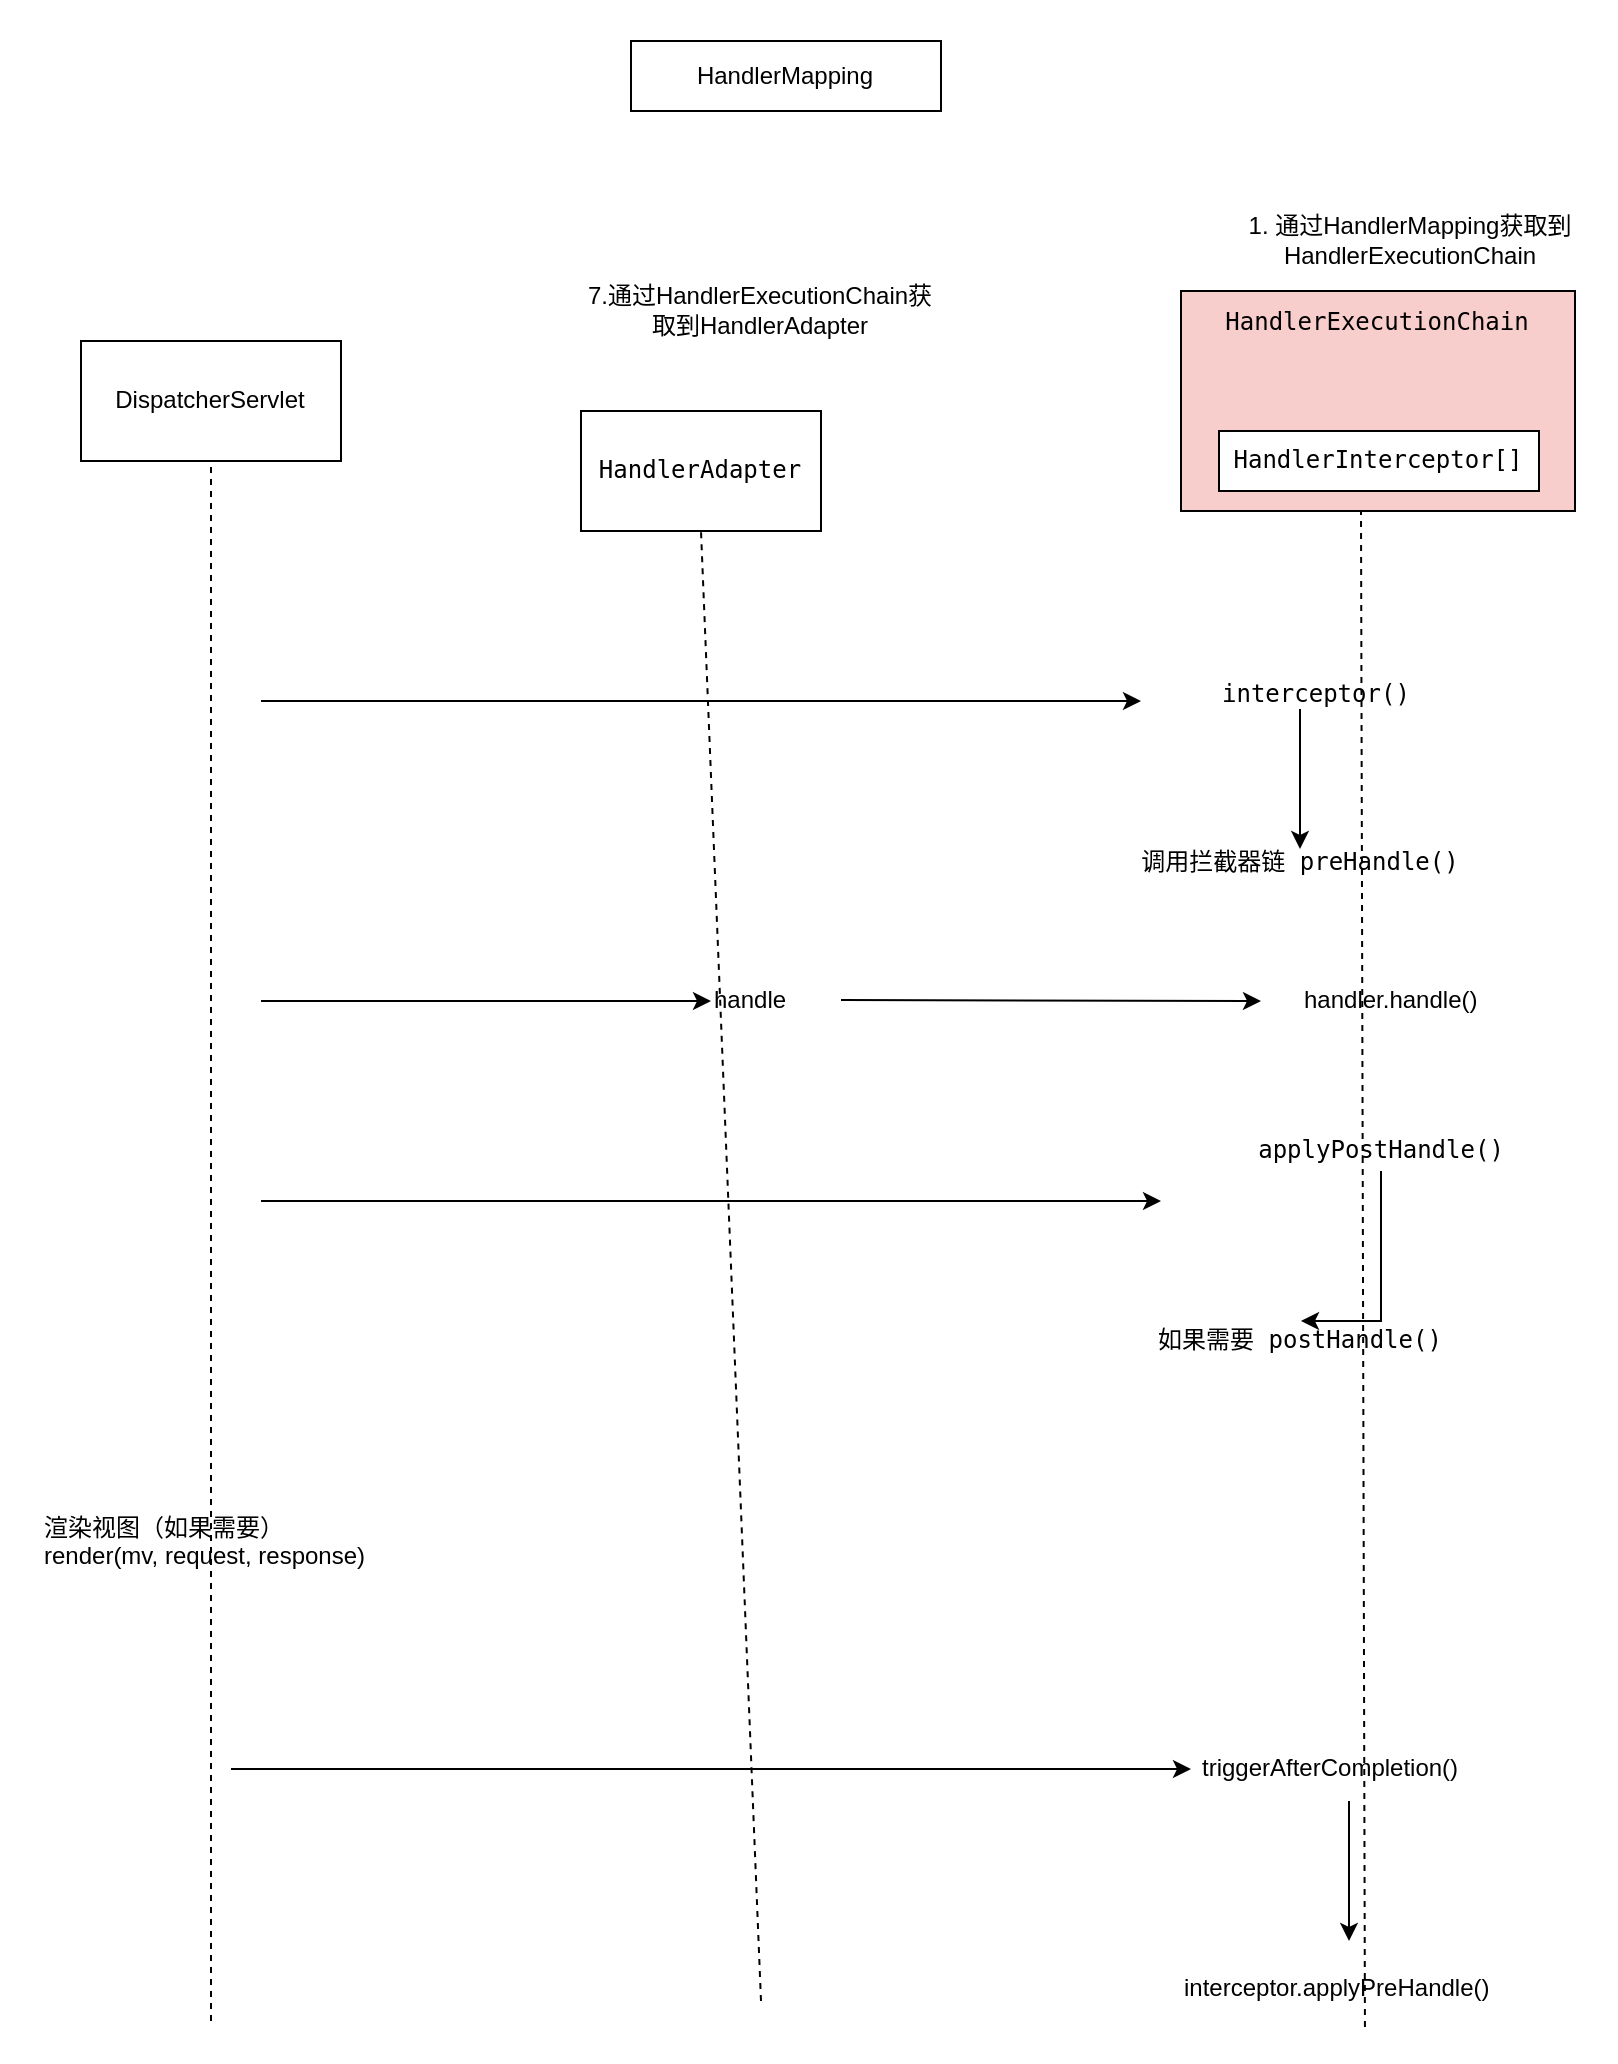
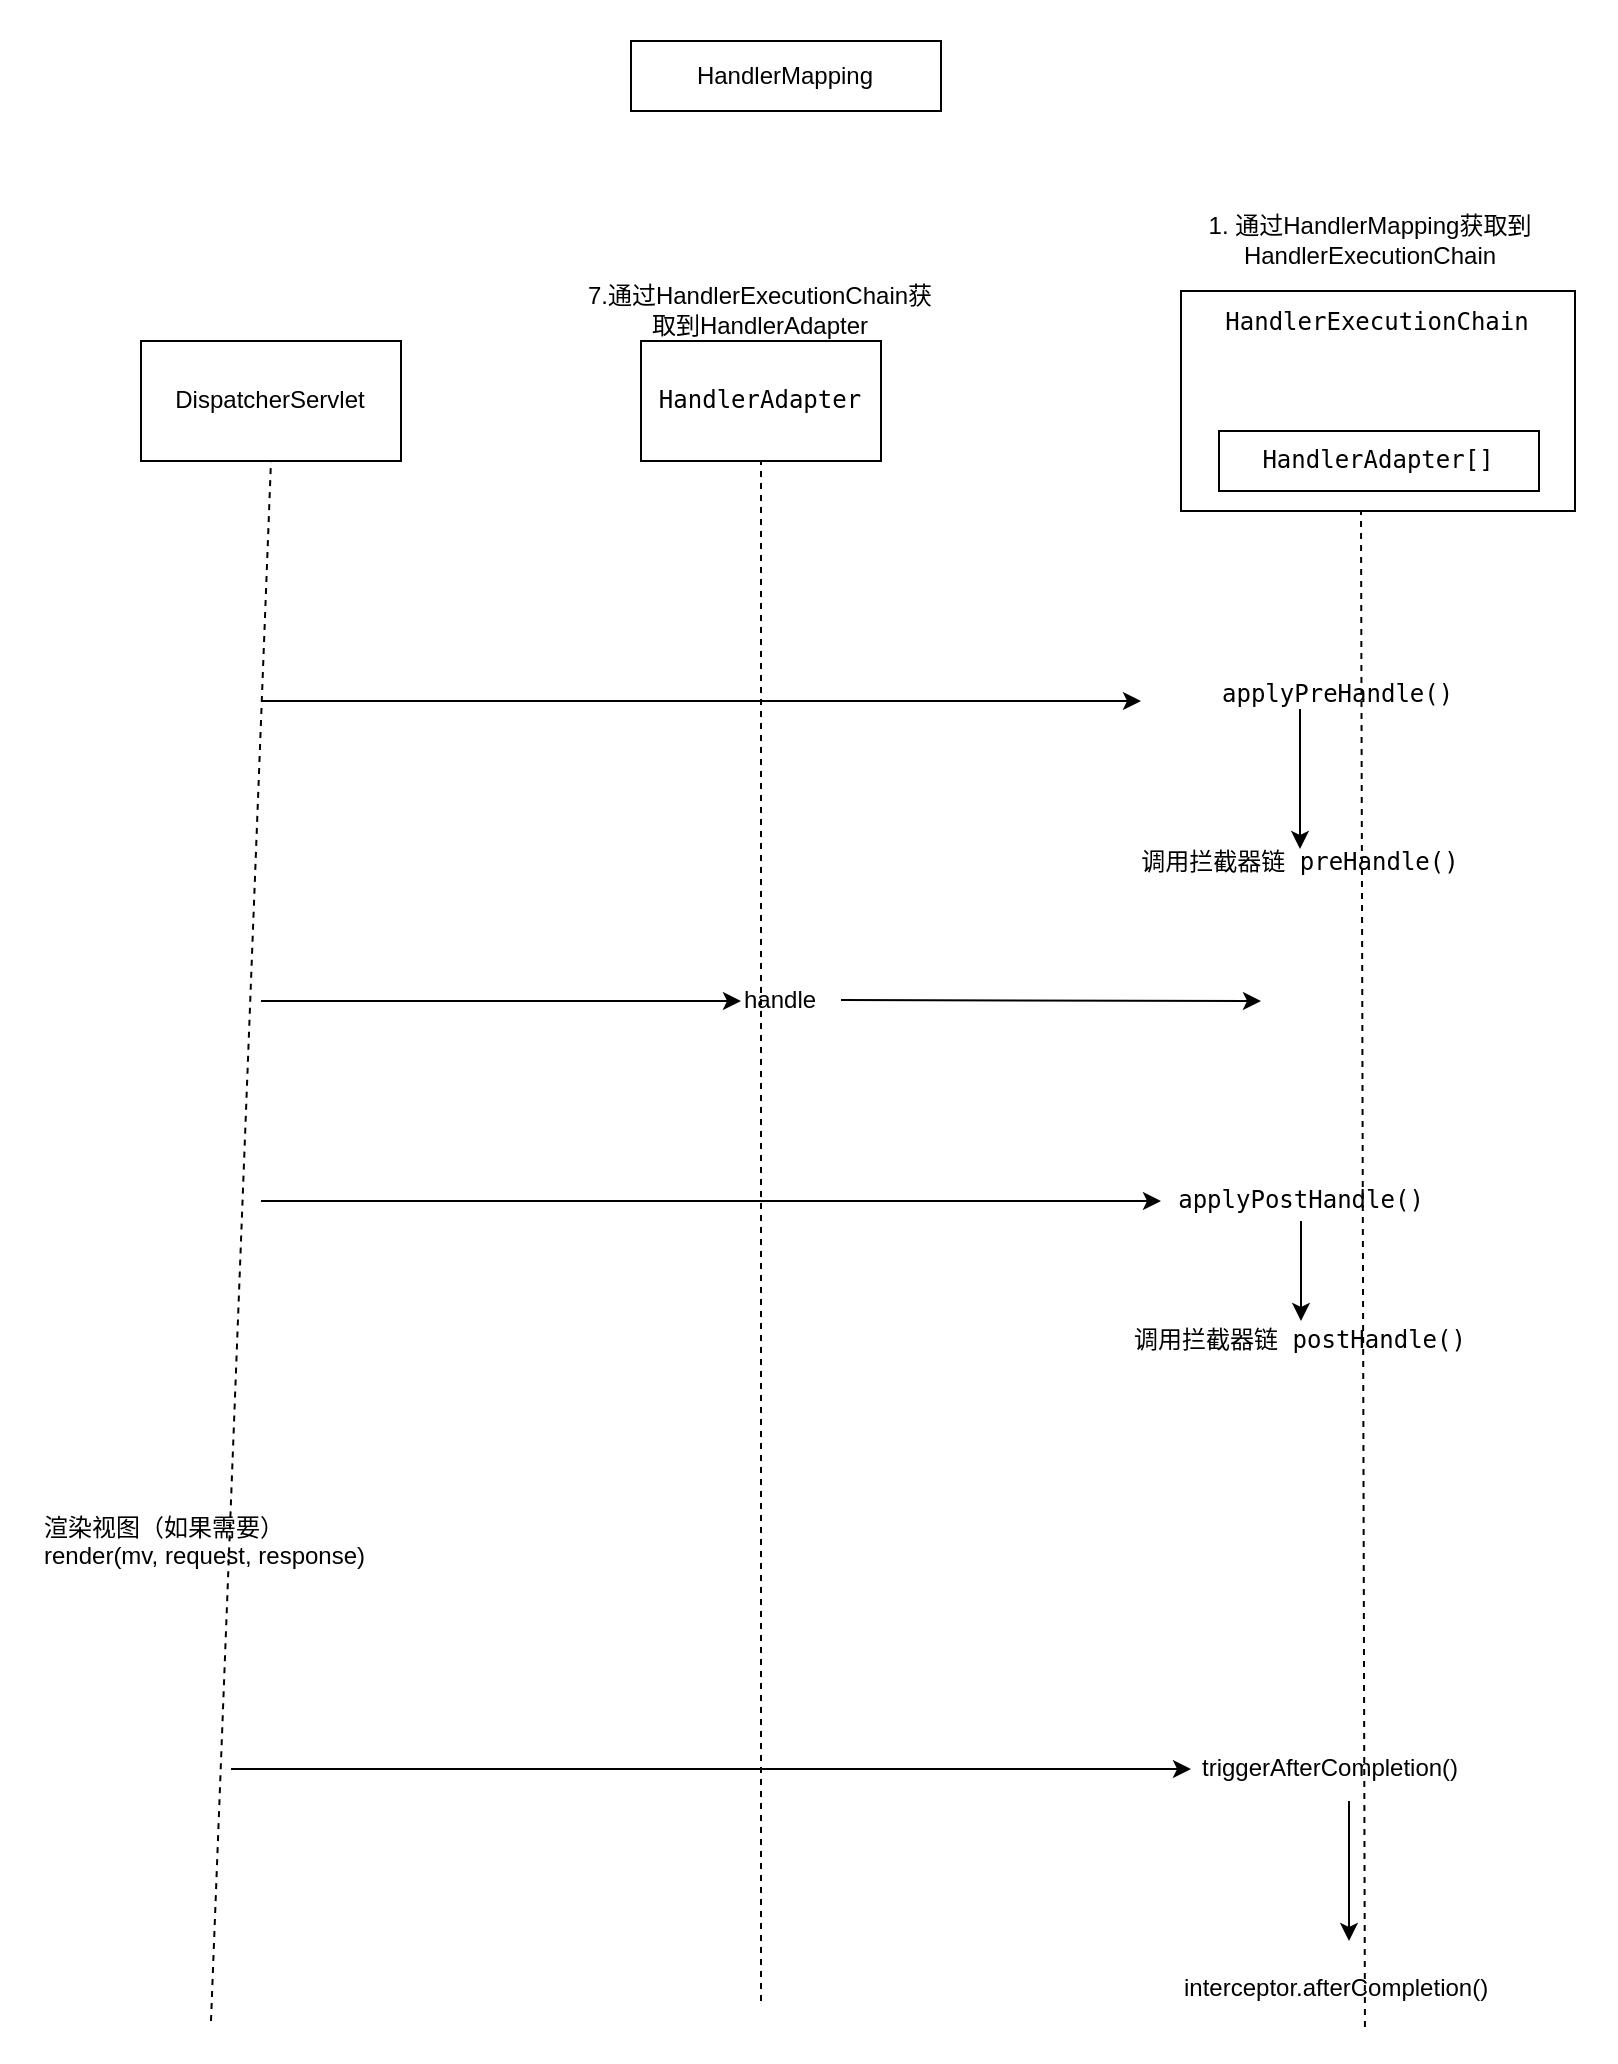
- <mxCell id="8" value="&lt;span&gt;1. 通过HandlerMapping获取到&lt;/span&gt;&lt;br&gt;&lt;span&gt;HandlerExecutionChain&lt;/span&gt;" style="text;html=1;strokeColor=none;fillColor=none;align=center;verticalAlign=middle;whiteSpace=wrap;rounded=0;" vertex="1" parent="1"><mxGeometry x="610" y="110" width="190" height="20" as="geometry" /></mxCell>
+ <mxCell id="8" value="&lt;span&gt;1. 通过HandlerMapping获取到&lt;/span&gt;&lt;br&gt;&lt;span&gt;HandlerExecutionChain&lt;/span&gt;" style="text;html=1;strokeColor=none;fillColor=none;align=center;verticalAlign=middle;whiteSpace=wrap;rounded=0;" vertex="1" parent="1"><mxGeometry x="590" y="110" width="190" height="20" as="geometry" /></mxCell>
- <mxCell id="2" value="DispatcherServlet" style="rounded=0;whiteSpace=wrap;html=1;" vertex="1" parent="1"><mxGeometry x="40" y="170" width="130" height="60" as="geometry" /></mxCell>
+ <mxCell id="2" value="DispatcherServlet" style="rounded=0;whiteSpace=wrap;html=1;" vertex="1" parent="1"><mxGeometry x="70" y="170" width="130" height="60" as="geometry" /></mxCell>
- <mxCell id="6" value="&lt;pre&gt;HandlerExecutionChain&lt;/pre&gt;&lt;pre&gt;&lt;br&gt;&lt;/pre&gt;&lt;pre&gt;&lt;br&gt;&lt;/pre&gt;&lt;pre&gt;&lt;br&gt;&lt;/pre&gt;" style="rounded=0;whiteSpace=wrap;html=1;fillColor=#f8cecc;" vertex="1" parent="5"><mxGeometry width="197" height="110" as="geometry" /></mxCell>
+ <mxCell id="6" value="&lt;pre&gt;HandlerExecutionChain&lt;/pre&gt;&lt;pre&gt;&lt;br&gt;&lt;/pre&gt;&lt;pre&gt;&lt;br&gt;&lt;/pre&gt;&lt;pre&gt;&lt;br&gt;&lt;/pre&gt;" style="rounded=0;whiteSpace=wrap;html=1;" vertex="1" parent="5"><mxGeometry width="197" height="110" as="geometry" /></mxCell>
- <mxCell id="7" value="&lt;pre&gt;HandlerInterceptor[]&lt;/pre&gt;" style="rounded=0;whiteSpace=wrap;html=1;" vertex="1" parent="5"><mxGeometry x="19" y="70" width="160" height="30" as="geometry" /></mxCell>
+ <mxCell id="7" value="&lt;pre&gt;HandlerAdapter[]&lt;/pre&gt;" style="rounded=0;whiteSpace=wrap;html=1;" vertex="1" parent="5"><mxGeometry x="19" y="70" width="160" height="30" as="geometry" /></mxCell>
- <mxCell id="3" value="&lt;pre&gt;HandlerAdapter&lt;/pre&gt;" style="rounded=0;whiteSpace=wrap;html=1;" vertex="1" parent="1"><mxGeometry x="290" y="205" width="120" height="60" as="geometry" /></mxCell>
+ <mxCell id="3" value="&lt;pre&gt;HandlerAdapter&lt;/pre&gt;" style="rounded=0;whiteSpace=wrap;html=1;" vertex="1" parent="1"><mxGeometry x="320" y="170" width="120" height="60" as="geometry" /></mxCell>
- <mxCell id="10" value="&lt;pre&gt;interceptor()&lt;/pre&gt;" style="text;html=1;resizable=0;points=[];autosize=1;align=left;verticalAlign=top;spacingTop=-4;" vertex="1" parent="1"><mxGeometry x="609" y="325" width="130" height="40" as="geometry" /></mxCell>
+ <mxCell id="10" value="&lt;pre&gt;applyPreHandle()&lt;/pre&gt;" style="text;html=1;resizable=0;points=[];autosize=1;align=left;verticalAlign=top;spacingTop=-4;" vertex="1" parent="1"><mxGeometry x="609" y="325" width="130" height="40" as="geometry" /></mxCell>
- <mxCell id="11" value="handle" style="text;html=1;resizable=0;points=[];autosize=1;align=left;verticalAlign=top;spacingTop=-4;" vertex="1" parent="1"><mxGeometry x="355" y="490" width="50" height="20" as="geometry" /></mxCell>
+ <mxCell id="11" value="handle" style="text;html=1;resizable=0;points=[];autosize=1;align=left;verticalAlign=top;spacingTop=-4;" vertex="1" parent="1"><mxGeometry x="370" y="490" width="50" height="20" as="geometry" /></mxCell>
- <mxCell id="18" value="handler.handle()" style="text;html=1;resizable=0;points=[];autosize=1;align=left;verticalAlign=top;spacingTop=-4;" vertex="1" parent="1"><mxGeometry x="650" y="490" width="100" height="20" as="geometry" /></mxCell>
- <mxCell id="22" value="&lt;pre&gt;applyPostHandle()&lt;/pre&gt;" style="text;html=1;strokeColor=none;fillColor=none;align=center;verticalAlign=middle;whiteSpace=wrap;rounded=0;" vertex="1" parent="1"><mxGeometry x="634.5" y="565" width="111" height="20" as="geometry" /></mxCell>
+ <mxCell id="22" value="&lt;pre&gt;applyPostHandle()&lt;/pre&gt;" style="text;html=1;strokeColor=none;fillColor=none;align=center;verticalAlign=middle;whiteSpace=wrap;rounded=0;" vertex="1" parent="1"><mxGeometry x="594.5" y="590" width="111" height="20" as="geometry" /></mxCell>
- <mxCell id="23" value="&lt;pre&gt;如果需要 postHandle()&lt;br&gt;&lt;/pre&gt;" style="text;html=1;strokeColor=none;fillColor=none;align=center;verticalAlign=middle;whiteSpace=wrap;rounded=0;" vertex="1" parent="1"><mxGeometry x="570" y="660" width="160" height="20" as="geometry" /></mxCell>
+ <mxCell id="23" value="&lt;pre&gt;调用拦截器链 postHandle()&lt;br&gt;&lt;/pre&gt;" style="text;html=1;strokeColor=none;fillColor=none;align=center;verticalAlign=middle;whiteSpace=wrap;rounded=0;" vertex="1" parent="1"><mxGeometry x="570" y="660" width="160" height="20" as="geometry" /></mxCell>
- <mxCell id="27" value="interceptor.applyPreHandle()" style="text;html=1;" vertex="1" parent="1"><mxGeometry x="590" y="980" width="170" height="30" as="geometry" /></mxCell>
+ <mxCell id="27" value="interceptor.afterCompletion()" style="text;html=1;" vertex="1" parent="1"><mxGeometry x="590" y="980" width="170" height="30" as="geometry" /></mxCell>
